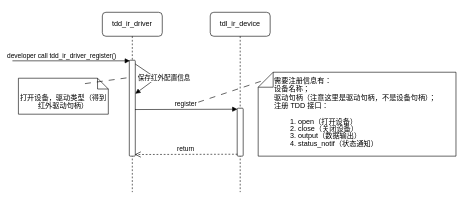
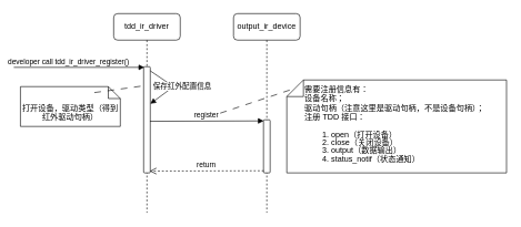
- <mxCell id="5" value="tdl_ir_device" style="shape=umlLifeline;perimeter=lifelinePerimeter;whiteSpace=wrap;html=1;container=1;collapsible=0;recursiveResize=0;outlineConnect=0;rounded=1;" parent="1" vertex="1"><mxGeometry x="350" y="20" width="100" height="300" as="geometry" /></mxCell>
+ <mxCell id="5" value="output_ir_device" style="shape=umlLifeline;perimeter=lifelinePerimeter;whiteSpace=wrap;html=1;container=1;collapsible=0;recursiveResize=0;outlineConnect=0;rounded=1;" parent="1" vertex="1"><mxGeometry x="350" y="20" width="100" height="300" as="geometry" /></mxCell>
